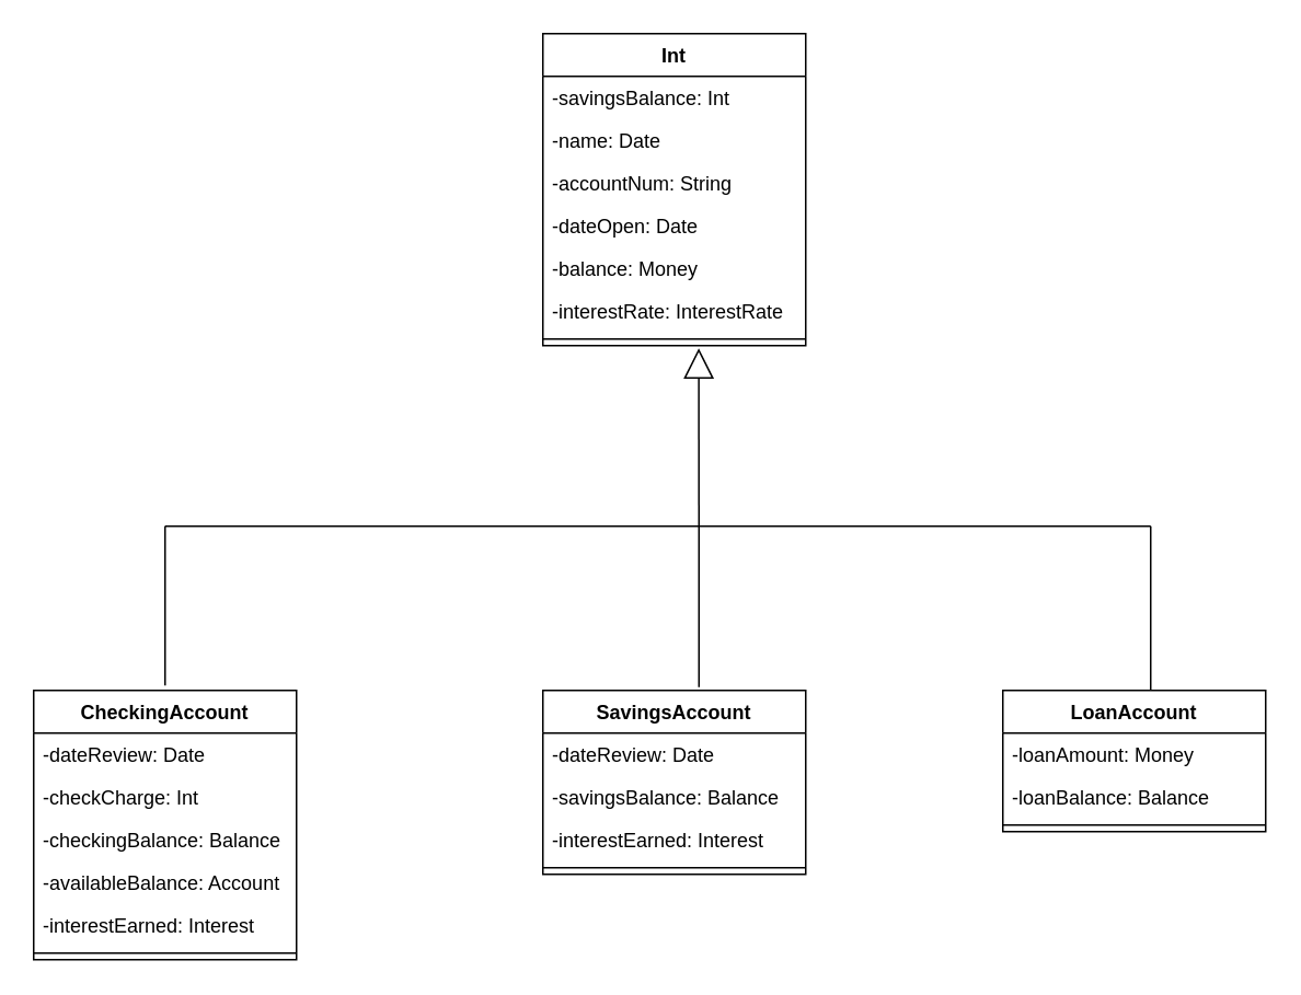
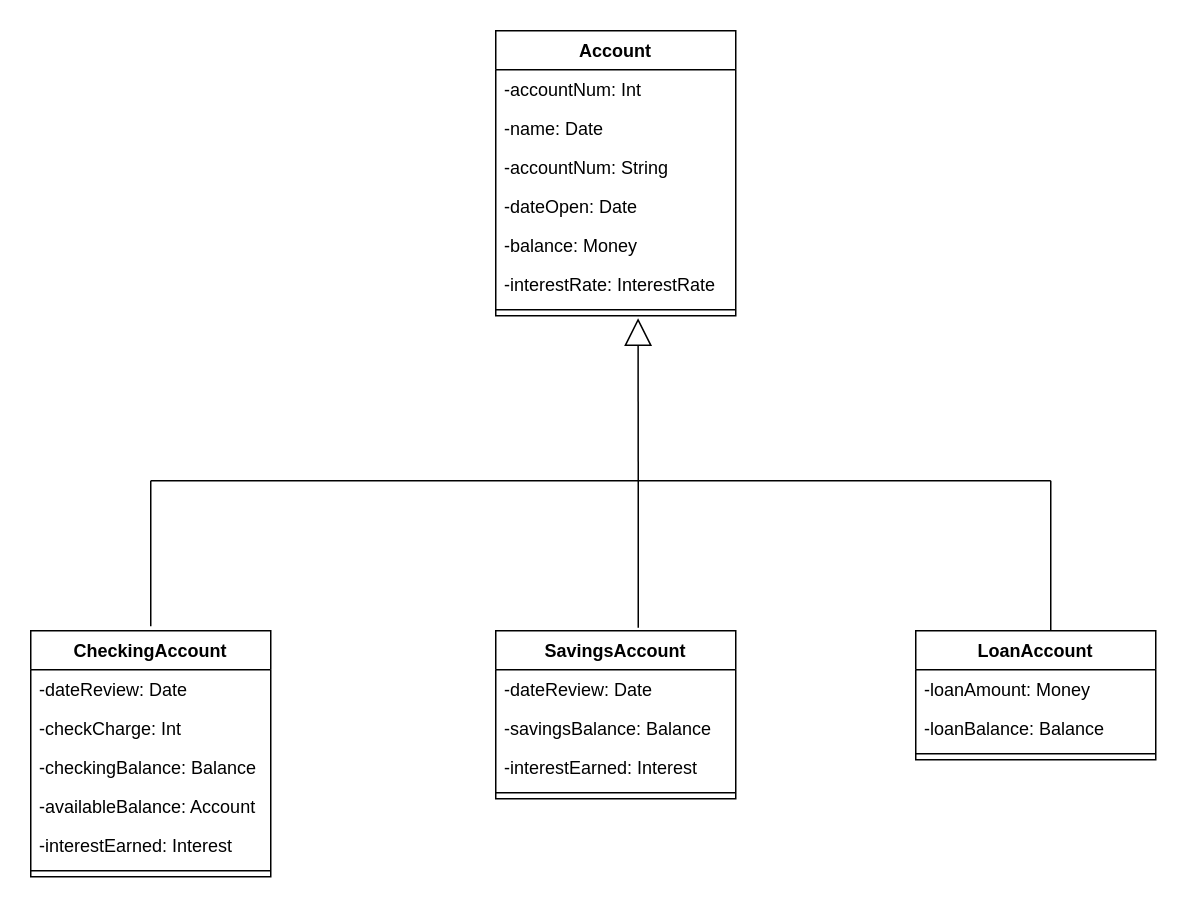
- <mxCell id="2" value="Int" style="swimlane;fontStyle=1;align=center;verticalAlign=top;childLayout=stackLayout;horizontal=1;startSize=26;horizontalStack=0;resizeParent=1;resizeParentMax=0;resizeLast=0;collapsible=1;marginBottom=0;hachureGap=4;pointerEvents=0;" parent="1" vertex="1"><mxGeometry x="330" width="160" height="190" as="geometry" y="20" /></mxCell>
+ <mxCell id="2" value="Account" style="swimlane;fontStyle=1;align=center;verticalAlign=top;childLayout=stackLayout;horizontal=1;startSize=26;horizontalStack=0;resizeParent=1;resizeParentMax=0;resizeLast=0;collapsible=1;marginBottom=0;hachureGap=4;pointerEvents=0;" parent="1" vertex="1"><mxGeometry x="330" width="160" height="190" as="geometry" y="20" /></mxCell>
- <mxCell id="3" value="-savingsBalance: Int" style="text;strokeColor=none;fillColor=none;align=left;verticalAlign=top;spacingLeft=4;spacingRight=4;overflow=hidden;rotatable=0;points=[[0,0.5],[1,0.5]];portConstraint=eastwest;" parent="2" vertex="1"><mxGeometry y="26" width="160" height="26" as="geometry" /></mxCell>
+ <mxCell id="3" value="-accountNum: Int" style="text;strokeColor=none;fillColor=none;align=left;verticalAlign=top;spacingLeft=4;spacingRight=4;overflow=hidden;rotatable=0;points=[[0,0.5],[1,0.5]];portConstraint=eastwest;" parent="2" vertex="1"><mxGeometry y="26" width="160" height="26" as="geometry" /></mxCell>
